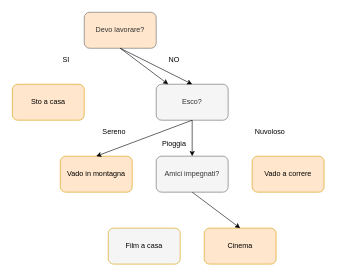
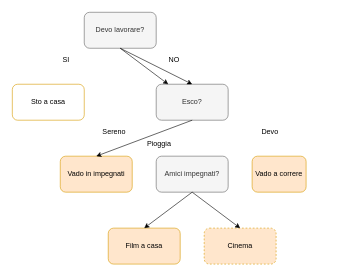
- <mxCell id="3" value="Devo lavorare?" style="rounded=1;whiteSpace=wrap;html=1;fillColor=#ffe6cc;strokeColor=#666666;fontColor=#333333;" vertex="1" parent="2"><mxGeometry x="120" width="120" height="60" as="geometry" /></mxCell>
+ <mxCell id="3" value="Devo lavorare?" style="rounded=1;whiteSpace=wrap;html=1;fillColor=#f5f5f5;strokeColor=#666666;fontColor=#333333;" vertex="1" parent="2"><mxGeometry x="120" width="120" height="60" as="geometry" /></mxCell>
- <mxCell id="4" value="Sto a casa" style="rounded=1;whiteSpace=wrap;html=1;fillColor=#ffe6cc;strokeColor=#d79b00;" vertex="1" parent="2"><mxGeometry y="120" width="120" height="60" as="geometry" /></mxCell>
+ <mxCell id="4" value="Sto a casa" style="rounded=1;whiteSpace=wrap;html=1;fillColor=#ffffff;strokeColor=#d79b00;" vertex="1" parent="2"><mxGeometry y="120" width="120" height="60" as="geometry" /></mxCell>
- <mxCell id="17" value="Nuvoloso" style="text;html=1;strokeColor=none;fillColor=none;align=center;verticalAlign=middle;whiteSpace=wrap;rounded=0;" vertex="1" parent="2"><mxGeometry x="400" y="190" width="60" height="20" as="geometry" /></mxCell>
+ <mxCell id="17" value="Devo" style="text;html=1;strokeColor=none;fillColor=none;align=center;verticalAlign=middle;whiteSpace=wrap;rounded=0;" vertex="1" parent="2"><mxGeometry x="400" y="190" width="60" height="20" as="geometry" /></mxCell>
- <mxCell id="16" value="Pioggia" style="text;html=1;strokeColor=none;fillColor=none;align=center;verticalAlign=middle;whiteSpace=wrap;rounded=0;" vertex="1" parent="2"><mxGeometry x="250" y="210" width="40" height="20" as="geometry" /></mxCell>
+ <mxCell id="16" value="Pioggia" style="text;html=1;strokeColor=none;fillColor=none;align=center;verticalAlign=middle;whiteSpace=wrap;rounded=0;" vertex="1" parent="2"><mxGeometry x="225" y="210" width="40" height="20" as="geometry" /></mxCell>
- <mxCell id="14" value="" style="endArrow=classic;html=1;exitX=0.5;exitY=1;exitDx=0;exitDy=0;entryX=0.5;entryY=0;entryDx=0;entryDy=0;" edge="1" parent="2" source="5" target="11"><mxGeometry width="50" height="50" relative="1" as="geometry"><mxPoint x="370" y="230" as="sourcePoint" /><mxPoint x="420" y="180" as="targetPoint" /></mxGeometry></mxCell>
- <mxCell id="10" value="Vado in montagna" style="rounded=1;whiteSpace=wrap;html=1;fillColor=#ffe6cc;strokeColor=#d79b00;" vertex="1" parent="2"><mxGeometry x="80" y="240" width="120" height="60" as="geometry" /></mxCell>
+ <mxCell id="10" value="Vado in impegnati" style="rounded=1;whiteSpace=wrap;html=1;fillColor=#ffe6cc;strokeColor=#d79b00;" vertex="1" parent="2"><mxGeometry x="80" y="240" width="120" height="60" as="geometry" /></mxCell>
- <mxCell id="12" value="Vado a correre" style="rounded=1;whiteSpace=wrap;html=1;fillColor=#ffe6cc;strokeColor=#d79b00;" vertex="1" parent="2"><mxGeometry x="400" y="240" width="120" height="60" as="geometry" /></mxCell>
+ <mxCell id="12" value="Vado a correre" style="rounded=1;whiteSpace=wrap;html=1;fillColor=#ffe6cc;strokeColor=#d79b00;" vertex="1" parent="2"><mxGeometry x="400" y="240" width="90" height="60" as="geometry" /></mxCell>
+ <mxCell id="20" value="" style="endArrow=classic;html=1;exitX=0.5;exitY=1;exitDx=0;exitDy=0;entryX=0.5;entryY=0;entryDx=0;entryDy=0;" edge="1" parent="2" source="11" target="18"><mxGeometry width="50" height="50" relative="1" as="geometry"><mxPoint x="300" y="310" as="sourcePoint" /><mxPoint x="330" y="320" as="targetPoint" /></mxGeometry></mxCell>
- <mxCell id="18" value="Film a casa" style="rounded=1;whiteSpace=wrap;html=1;fillColor=#f5f5f5;strokeColor=#d79b00;" vertex="1" parent="2"><mxGeometry x="160" y="360" width="120" height="60" as="geometry" /></mxCell>
+ <mxCell id="18" value="Film a casa" style="rounded=1;whiteSpace=wrap;html=1;fillColor=#ffe6cc;strokeColor=#d79b00;" vertex="1" parent="2"><mxGeometry x="160" y="360" width="120" height="60" as="geometry" /></mxCell>
- <mxCell id="19" value="Cinema" style="rounded=1;whiteSpace=wrap;html=1;fillColor=#ffe6cc;strokeColor=#d79b00;" vertex="1" parent="2"><mxGeometry x="320" y="360" width="120" height="60" as="geometry" /></mxCell>
+ <mxCell id="19" value="Cinema" style="rounded=1;whiteSpace=wrap;html=1;fillColor=#ffe6cc;strokeColor=#d79b00;dashed=1;" vertex="1" parent="2"><mxGeometry x="320" y="360" width="120" height="60" as="geometry" /></mxCell>
